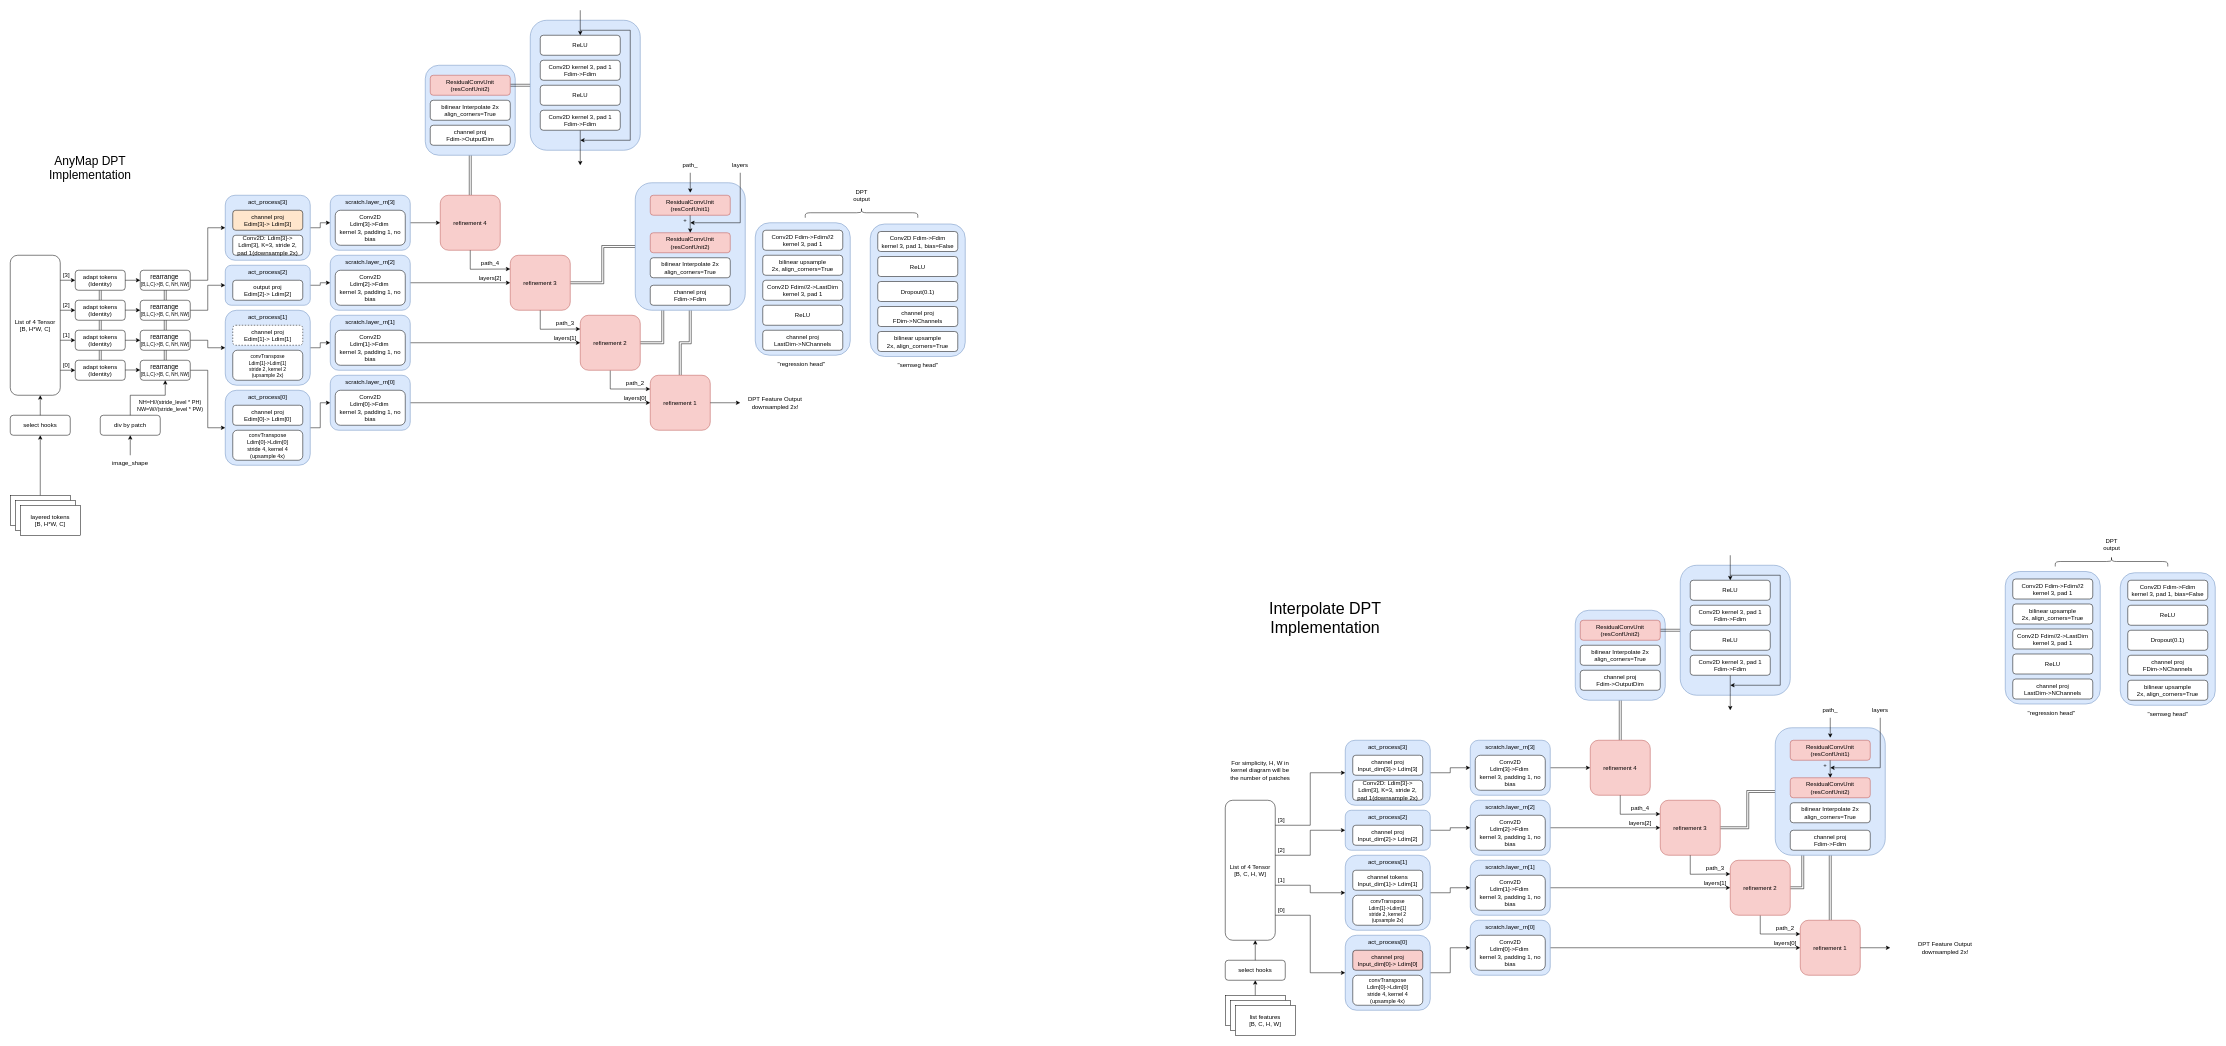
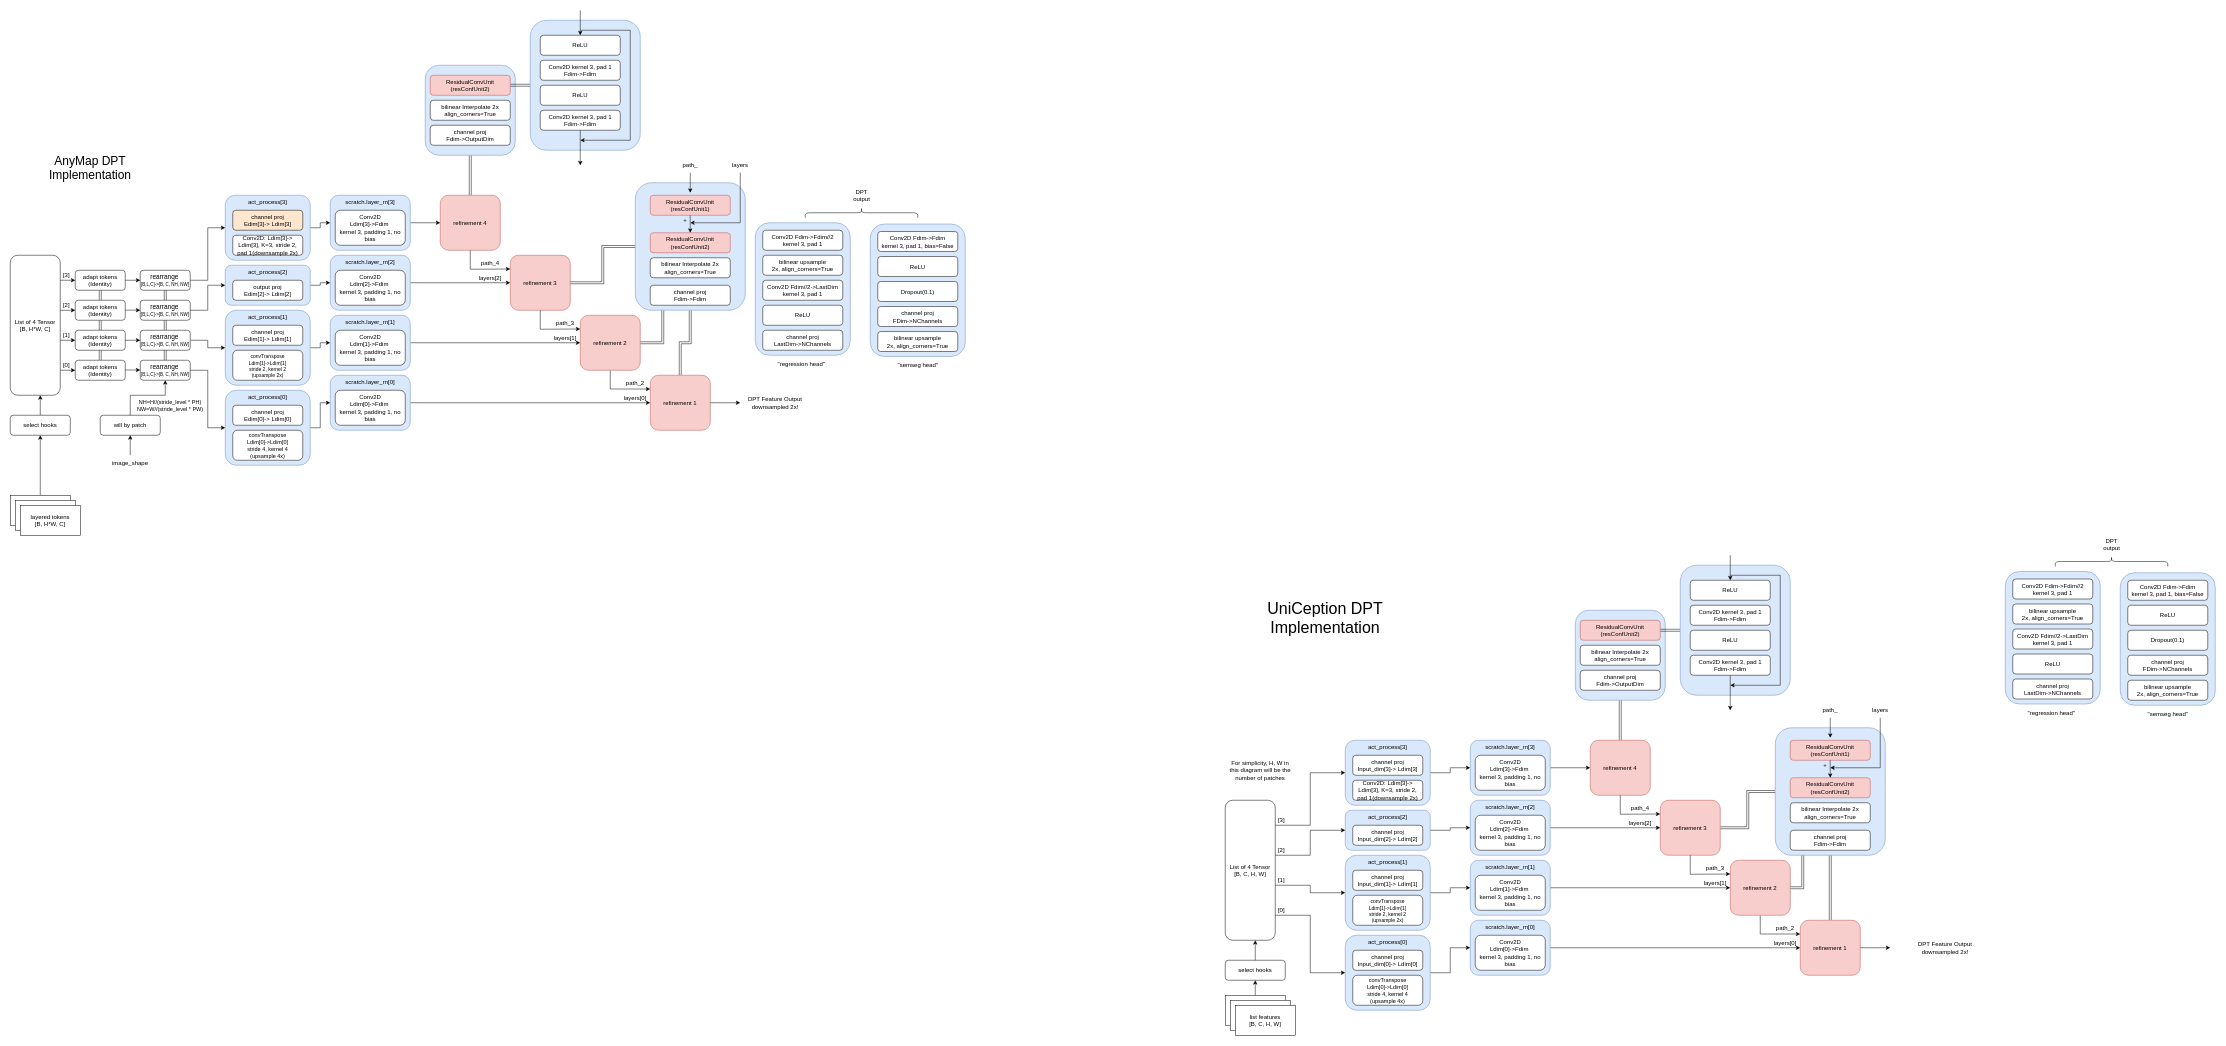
- <mxCell id="54" value="channel proj&lt;div&gt;Edim[1]-&amp;gt; Ldim[1]&lt;/div&gt;" style="rounded=1;whiteSpace=wrap;html=1;dashed=1;" parent="1" vertex="1"><mxGeometry x="465" y="650" width="140" height="40" as="geometry" /></mxCell>
+ <mxCell id="54" value="channel proj&lt;div&gt;Edim[1]-&amp;gt; Ldim[1]&lt;/div&gt;" style="rounded=1;whiteSpace=wrap;html=1;" parent="1" vertex="1"><mxGeometry x="465" y="650" width="140" height="40" as="geometry" /></mxCell>
- <mxCell id="39" value="div by patch" style="rounded=1;whiteSpace=wrap;html=1;" parent="1" vertex="1"><mxGeometry x="200" y="830" width="120" height="40" as="geometry" /></mxCell>
+ <mxCell id="39" value="will by patch" style="rounded=1;whiteSpace=wrap;html=1;" parent="1" vertex="1"><mxGeometry x="200" y="830" width="120" height="40" as="geometry" /></mxCell>
- <mxCell id="216" value="&lt;font style=&quot;font-size: 32px;&quot;&gt;Interpolate DPT Implementation&lt;/font&gt;" style="text;html=1;align=center;verticalAlign=middle;whiteSpace=wrap;rounded=0;" vertex="1" parent="1"><mxGeometry x="2520" y="1150" width="260" height="170" as="geometry" /></mxCell>
+ <mxCell id="216" value="&lt;font style=&quot;font-size: 32px;&quot;&gt;UniCeption DPT Implementation&lt;/font&gt;" style="text;html=1;align=center;verticalAlign=middle;whiteSpace=wrap;rounded=0;" vertex="1" parent="1"><mxGeometry x="2520" y="1150" width="260" height="170" as="geometry" /></mxCell>
- <mxCell id="233" value="For simplicity, H, W in kernel diagram will be the number of patches" style="text;html=1;align=center;verticalAlign=middle;whiteSpace=wrap;rounded=0;" vertex="1" parent="1"><mxGeometry x="2455" y="1490" width="130" height="100" as="geometry" /></mxCell>
+ <mxCell id="233" value="For simplicity, H, W in this diagram will be the number of patches" style="text;html=1;align=center;verticalAlign=middle;whiteSpace=wrap;rounded=0;" vertex="1" parent="1"><mxGeometry x="2455" y="1490" width="130" height="100" as="geometry" /></mxCell>
- <mxCell id="156" value="channel tokens&lt;br&gt;&lt;div&gt;Input_dim[1]-&amp;gt; Ldim[1]&lt;/div&gt;" style="rounded=1;whiteSpace=wrap;html=1;" vertex="1" parent="1"><mxGeometry x="2705" y="1740" width="140" height="40" as="geometry" /></mxCell>
+ <mxCell id="156" value="channel proj&lt;br&gt;&lt;div&gt;Input_dim[1]-&amp;gt; Ldim[1]&lt;/div&gt;" style="rounded=1;whiteSpace=wrap;html=1;" vertex="1" parent="1"><mxGeometry x="2705" y="1740" width="140" height="40" as="geometry" /></mxCell>
- <mxCell id="154" value="channel proj&lt;br&gt;&lt;div&gt;Input_dim[0]-&amp;gt; Ldim[0]&lt;/div&gt;" style="rounded=1;whiteSpace=wrap;html=1;fillColor=#f8cecc;" vertex="1" parent="1"><mxGeometry x="2705" y="1900" width="140" height="40" as="geometry" /></mxCell>
+ <mxCell id="154" value="channel proj&lt;br&gt;&lt;div&gt;Input_dim[0]-&amp;gt; Ldim[0]&lt;/div&gt;" style="rounded=1;whiteSpace=wrap;html=1;" vertex="1" parent="1"><mxGeometry x="2705" y="1900" width="140" height="40" as="geometry" /></mxCell>
